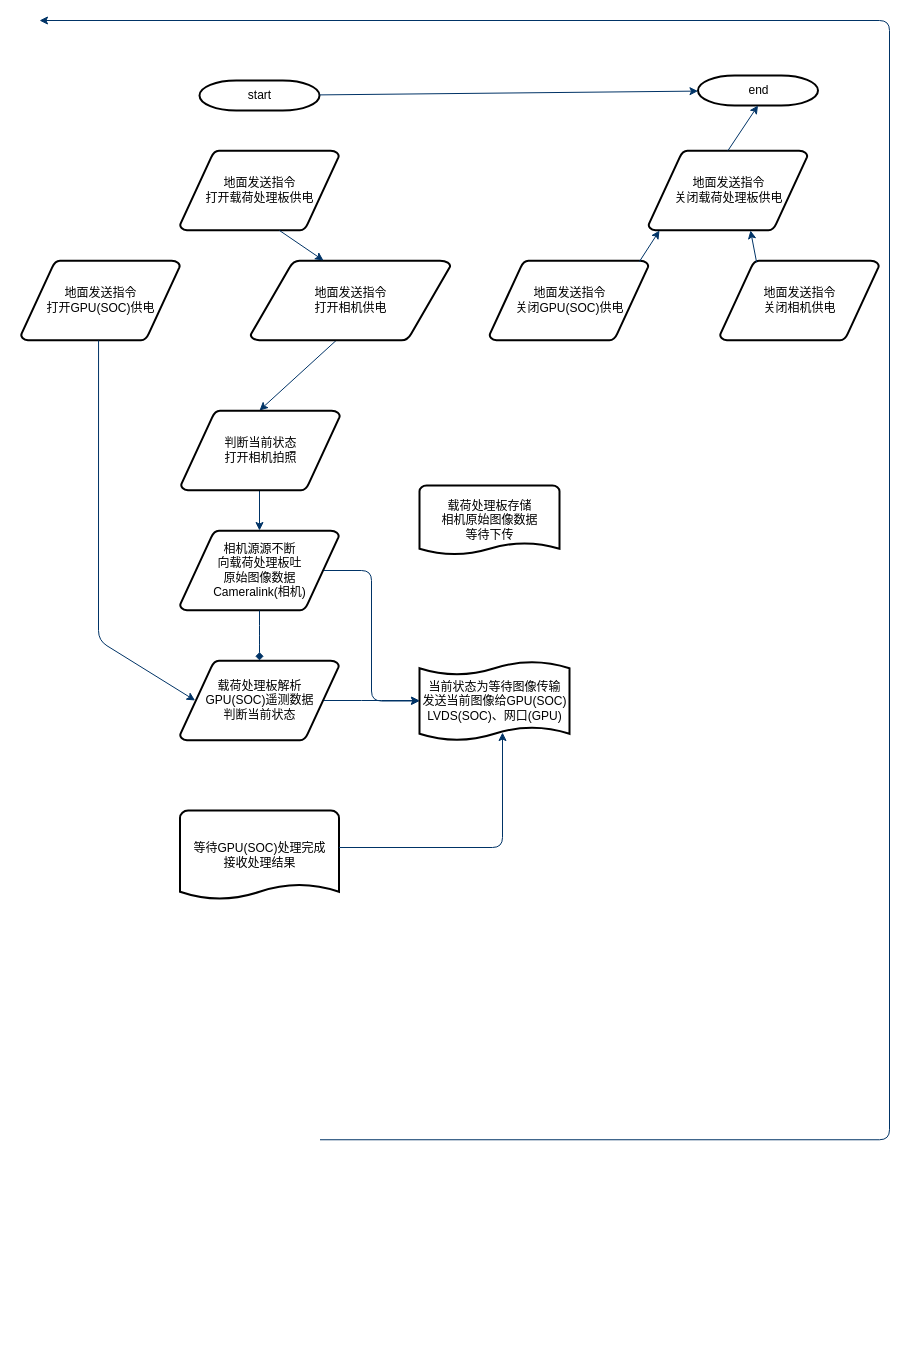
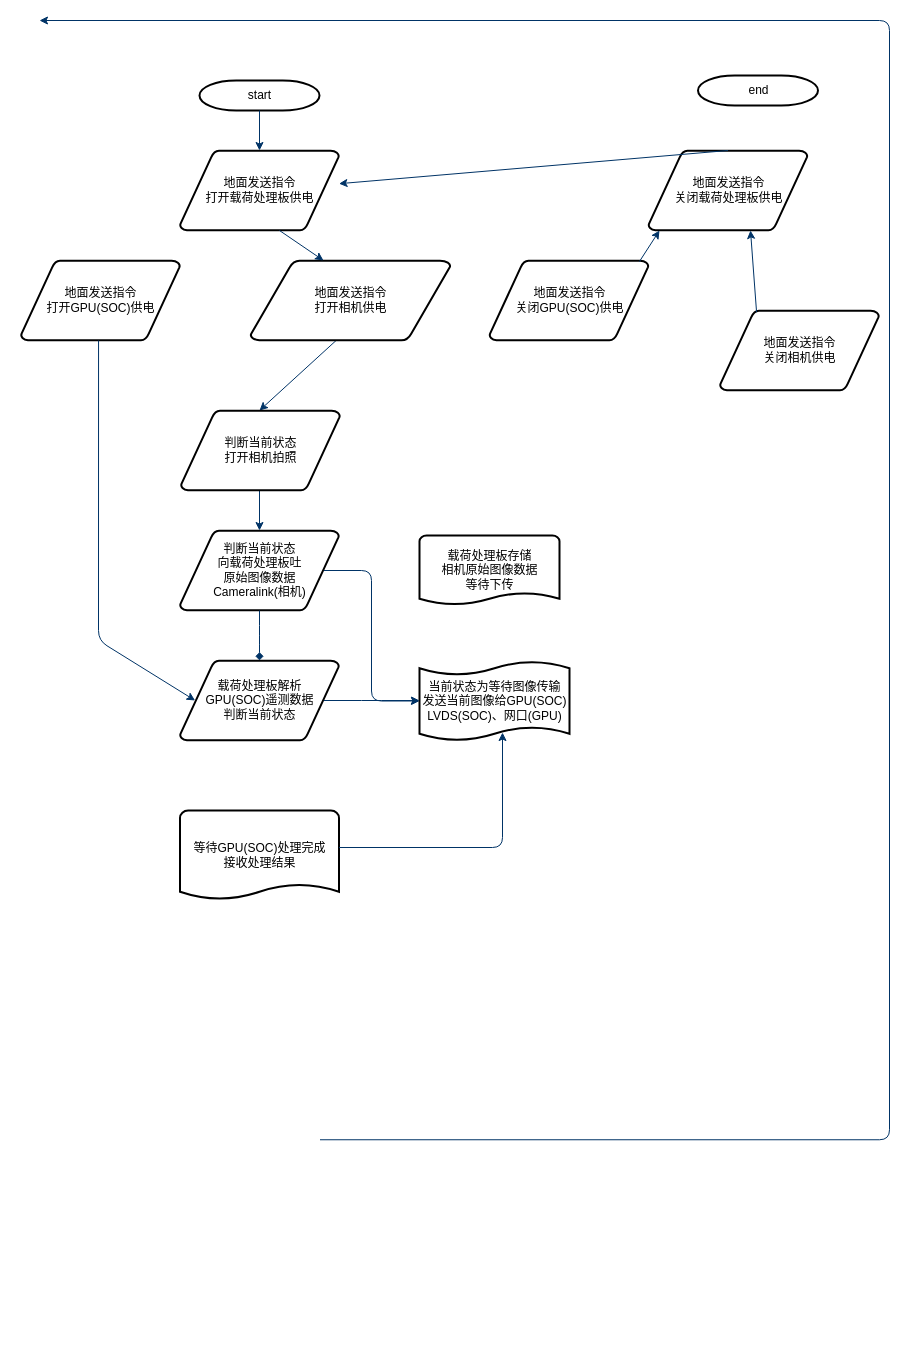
- <mxCell id="6" style="fontStyle=1;strokeColor=#003366;strokeWidth=1;html=1;" parent="1" source="2" target="13" edge="1"><mxGeometry relative="1" as="geometry" /></mxCell>
+ <mxCell id="6" style="fontStyle=1;strokeColor=#003366;strokeWidth=1;html=1;" parent="1" source="2" target="3" edge="1"><mxGeometry relative="1" as="geometry" /></mxCell>
- <mxCell id="26" style="fontStyle=1;strokeColor=#003366;strokeWidth=1;html=1;entryX=0.5;entryY=1;entryDx=0;entryDy=0;entryPerimeter=0;exitX=0.5;exitY=0;exitDx=0;exitDy=0;exitPerimeter=0;" edge="1" parent="1" source="25" target="13"><mxGeometry relative="1" as="geometry"><mxPoint x="909" y="130" as="sourcePoint" /><mxPoint x="909" y="170" as="targetPoint" /></mxGeometry></mxCell>
+ <mxCell id="26" style="fontStyle=1;strokeColor=#003366;strokeWidth=1;html=1;exitX=0.5;exitY=0;exitDx=0;exitDy=0;exitPerimeter=0;" edge="1" parent="1" source="25" target="3"><mxGeometry relative="1" as="geometry"><mxPoint x="909" y="130" as="sourcePoint" /><mxPoint x="909" y="170" as="targetPoint" /></mxGeometry></mxCell>
- <mxCell id="24" value="地面发送指令&lt;br&gt;关闭相机供电" style="shape=mxgraph.flowchart.data;strokeWidth=2;gradientColor=none;gradientDirection=north;fontStyle=0;html=1;" vertex="1" parent="1"><mxGeometry x="719.5" y="260" width="159" height="80" as="geometry" /></mxCell>
+ <mxCell id="24" value="地面发送指令&lt;br&gt;关闭相机供电" style="shape=mxgraph.flowchart.data;strokeWidth=2;gradientColor=none;gradientDirection=north;fontStyle=0;html=1;" vertex="1" parent="1"><mxGeometry x="719.5" y="310" width="159" height="80" as="geometry" /></mxCell>
- <mxCell id="10" value="载荷处理板存储&lt;br&gt;相机原始图像数据&lt;br&gt;等待下传" style="shape=mxgraph.flowchart.document;strokeWidth=2;gradientColor=none;gradientDirection=north;fontStyle=0;html=1;" parent="1" vertex="1"><mxGeometry x="419" y="485" width="140" height="70" as="geometry" /></mxCell>
+ <mxCell id="10" value="载荷处理板存储&lt;br&gt;相机原始图像数据&lt;br&gt;等待下传" style="shape=mxgraph.flowchart.document;strokeWidth=2;gradientColor=none;gradientDirection=north;fontStyle=0;html=1;" parent="1" vertex="1"><mxGeometry x="419" y="535" width="140" height="70" as="geometry" /></mxCell>
- <mxCell id="4" value="相机源源不断&lt;br&gt;向载荷处理板吐&lt;br&gt;原始图像数据&lt;br&gt;Cameralink(相机)" style="shape=mxgraph.flowchart.data;strokeWidth=2;gradientColor=none;gradientDirection=north;fontStyle=0;html=1;" parent="1" vertex="1"><mxGeometry x="179.5" y="530" width="159" height="80" as="geometry" /></mxCell>
+ <mxCell id="4" value="判断当前状态&lt;br&gt;向载荷处理板吐&lt;br&gt;原始图像数据&lt;br&gt;Cameralink(相机)" style="shape=mxgraph.flowchart.data;strokeWidth=2;gradientColor=none;gradientDirection=north;fontStyle=0;html=1;" parent="1" vertex="1"><mxGeometry x="179.5" y="530" width="159" height="80" as="geometry" /></mxCell>
